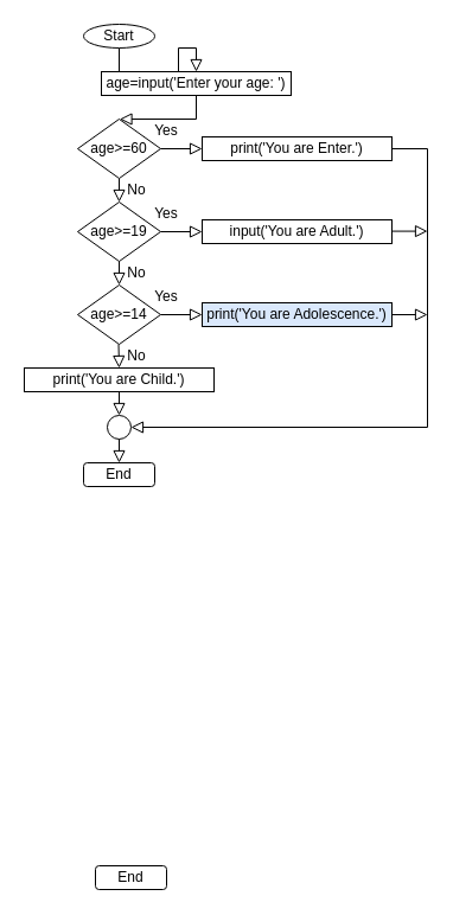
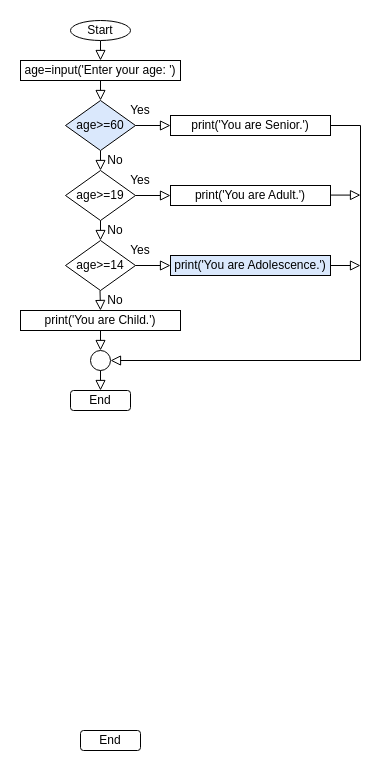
- <mxCell id="29" value="age=input('Enter your age: ')" style="rounded=0;whiteSpace=wrap;html=1;" vertex="1" parent="1"><mxGeometry x="85" y="60" width="160" height="20" as="geometry" /></mxCell>
+ <mxCell id="29" value="age=input('Enter your age: ')" style="rounded=0;whiteSpace=wrap;html=1;" vertex="1" parent="1"><mxGeometry x="20" y="60" width="160" height="20" as="geometry" /></mxCell>
- <mxCell id="21" value="age&amp;gt;=60" style="rhombus;whiteSpace=wrap;html=1;" vertex="1" parent="20"><mxGeometry width="70" height="50" as="geometry" /></mxCell>
+ <mxCell id="21" value="age&amp;gt;=60" style="rhombus;whiteSpace=wrap;html=1;fillColor=#dae8fc;" vertex="1" parent="20"><mxGeometry width="70" height="50" as="geometry" /></mxCell>
- <mxCell id="25" value="print('You are Enter.')" style="rounded=0;whiteSpace=wrap;html=1;" vertex="1" parent="1"><mxGeometry x="170" y="115" width="160" height="20" as="geometry" /></mxCell>
+ <mxCell id="25" value="print('You are Senior.')" style="rounded=0;whiteSpace=wrap;html=1;" vertex="1" parent="1"><mxGeometry x="170" y="115" width="160" height="20" as="geometry" /></mxCell>
- <mxCell id="26" value="input('You are Adult.')" style="rounded=0;whiteSpace=wrap;html=1;" vertex="1" parent="1"><mxGeometry x="170" y="185" width="160" height="20" as="geometry" /></mxCell>
+ <mxCell id="26" value="print('You are Adult.')" style="rounded=0;whiteSpace=wrap;html=1;" vertex="1" parent="1"><mxGeometry x="170" y="185" width="160" height="20" as="geometry" /></mxCell>
